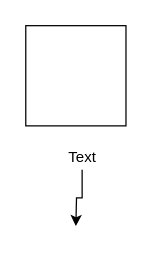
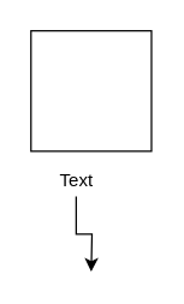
- <mxCell id="4" value="Text" style="text;html=1;resizable=0;autosize=1;align=center;verticalAlign=middle;points=[];fillColor=none;strokeColor=none;rounded=0;" vertex="1" parent="1"><mxGeometry x="45" y="115" width="40" height="20" as="geometry" /></mxCell>
+ <mxCell id="4" value="Text" style="text;html=1;resizable=0;autosize=1;align=center;verticalAlign=middle;points=[];fillColor=none;strokeColor=none;rounded=0;" vertex="1" parent="1"><mxGeometry x="30" y="110" width="40" height="20" as="geometry" /></mxCell>
